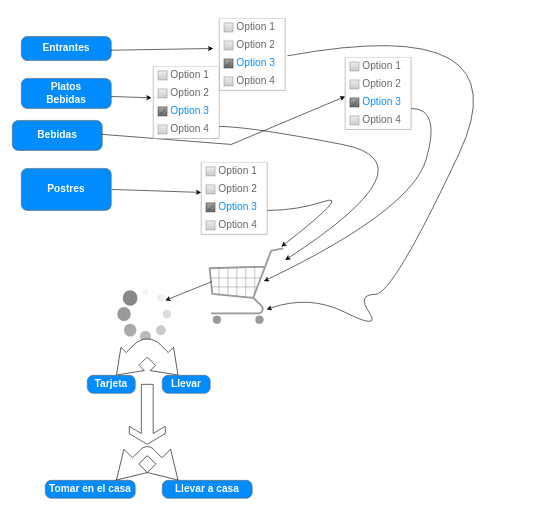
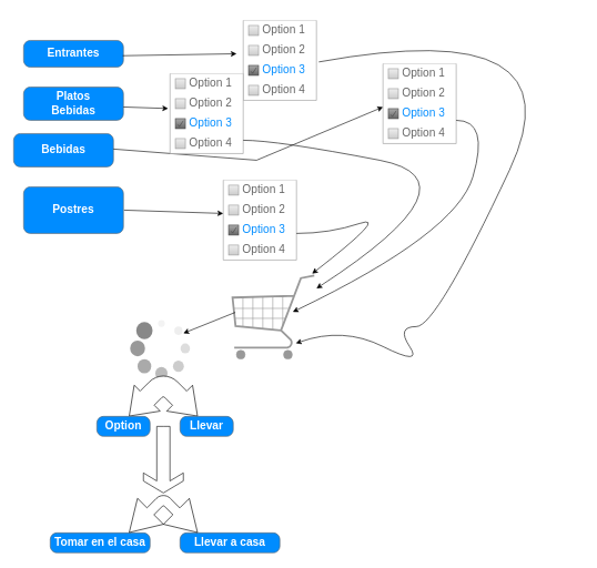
- <mxCell id="43" value="Tarjeta" style="strokeWidth=1;shadow=0;dashed=0;align=center;html=1;shape=mxgraph.mockup.buttons.button;strokeColor=#666666;fontColor=#ffffff;mainText=;buttonStyle=round;fontSize=17;fontStyle=1;fillColor=#008cff;whiteSpace=wrap;" vertex="1" parent="1"><mxGeometry x="145" y="625" width="80" height="30" as="geometry" /></mxCell>
+ <mxCell id="43" value="Option" style="strokeWidth=1;shadow=0;dashed=0;align=center;html=1;shape=mxgraph.mockup.buttons.button;strokeColor=#666666;fontColor=#ffffff;mainText=;buttonStyle=round;fontSize=17;fontStyle=1;fillColor=#008cff;whiteSpace=wrap;" vertex="1" parent="1"><mxGeometry x="145" y="625" width="80" height="30" as="geometry" /></mxCell>
